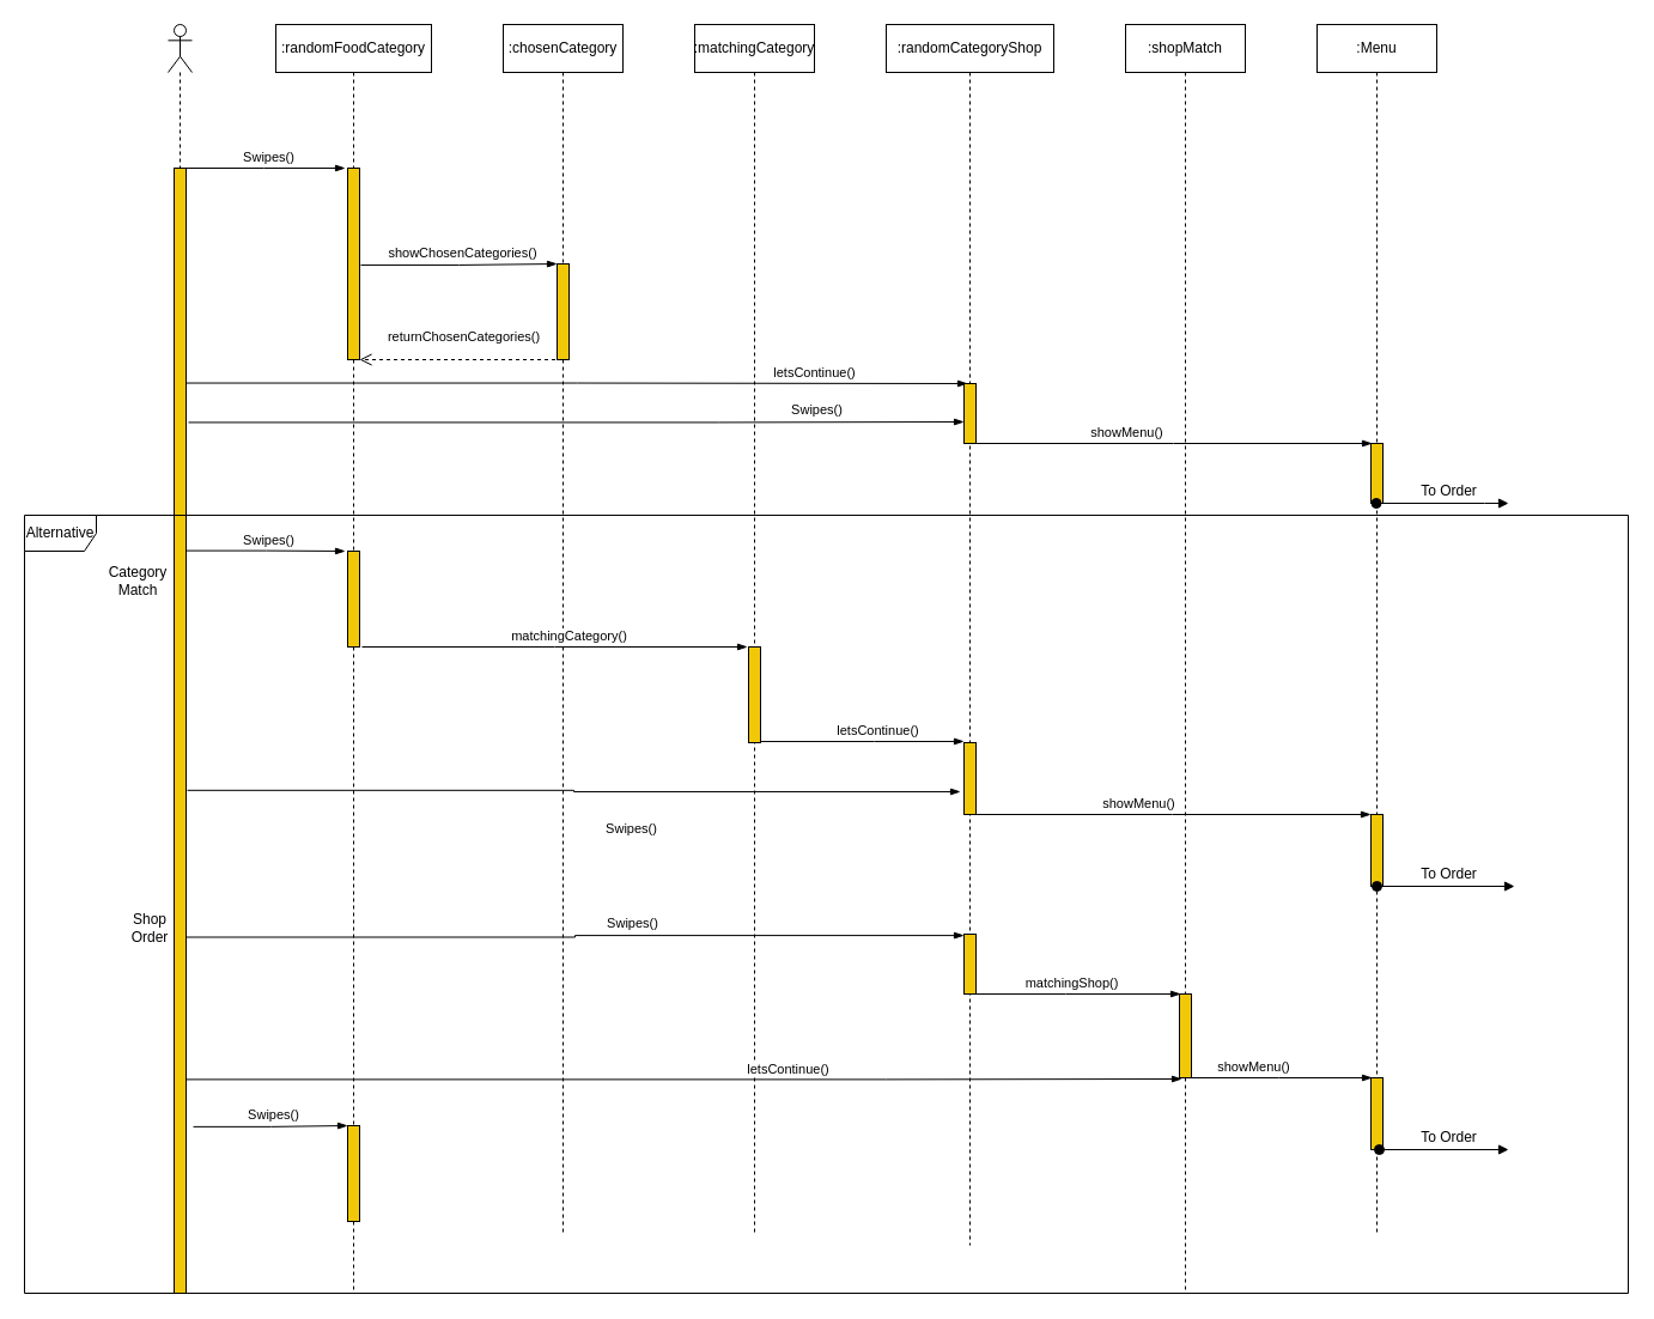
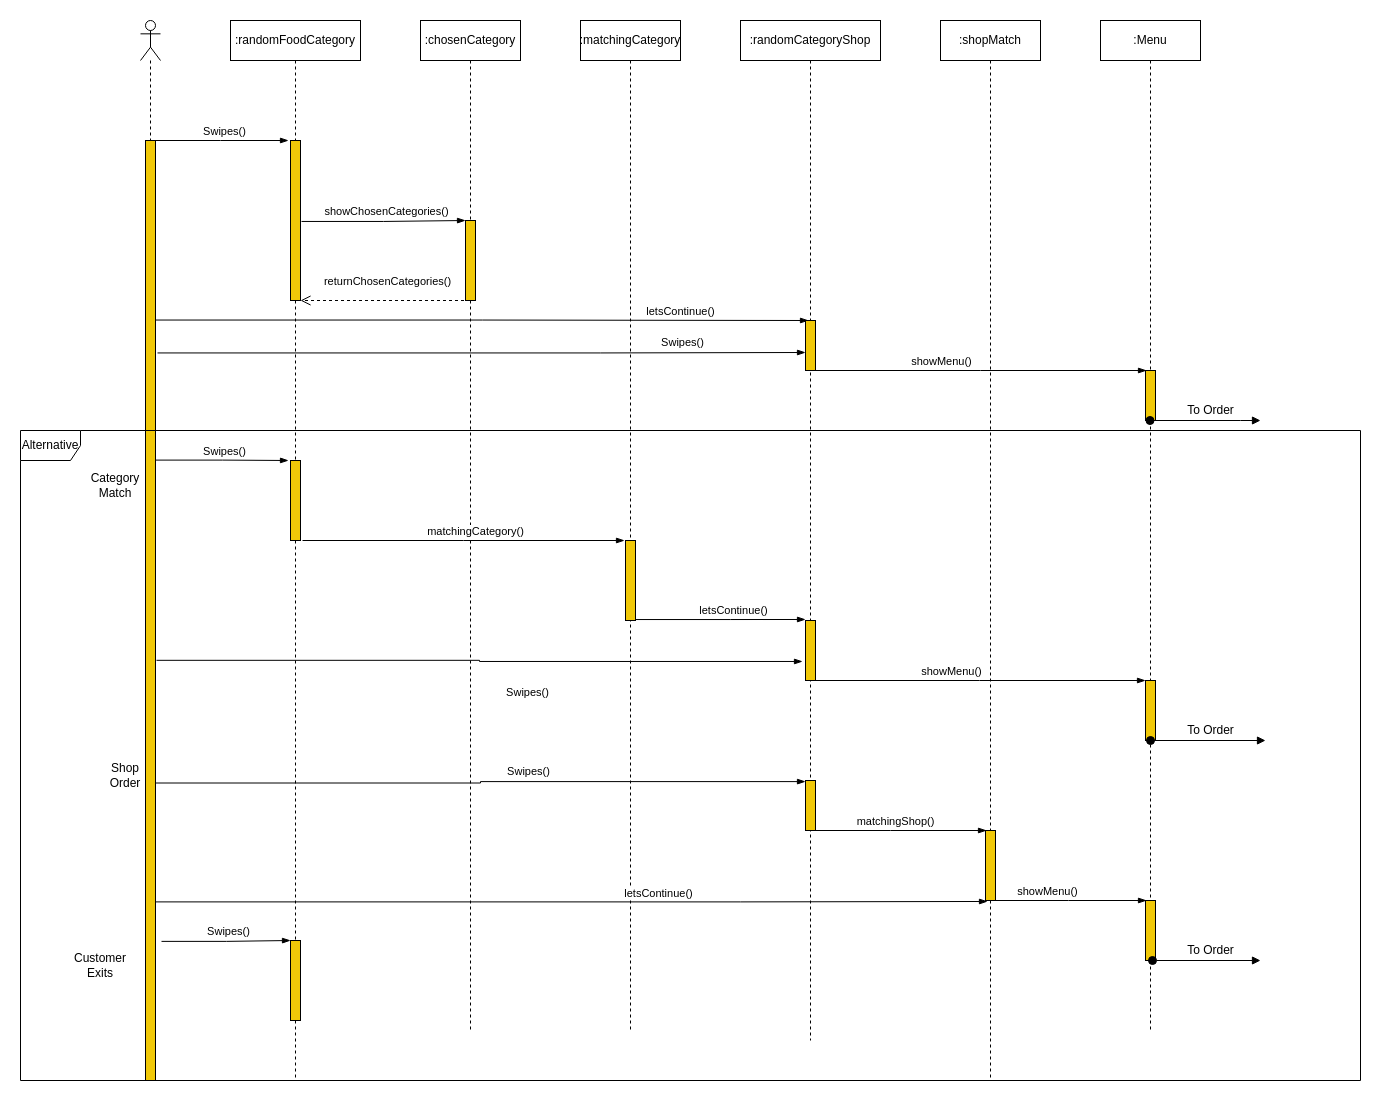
+ <mxCell id="34" value="Customer Exits" style="text;html=1;strokeColor=none;fillColor=none;align=center;verticalAlign=middle;whiteSpace=wrap;rounded=0;" parent="1" vertex="1"><mxGeometry x="70" y="950" width="60" height="30" as="geometry" /></mxCell>
